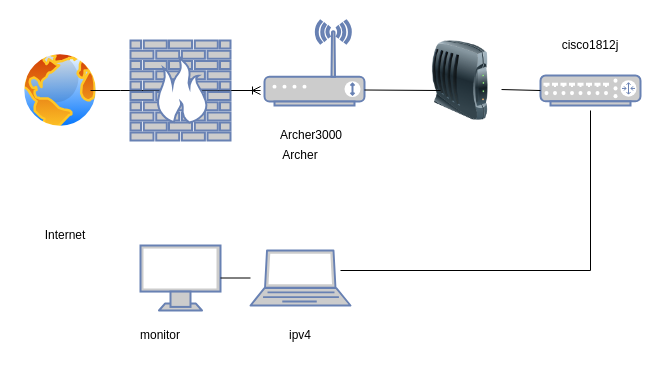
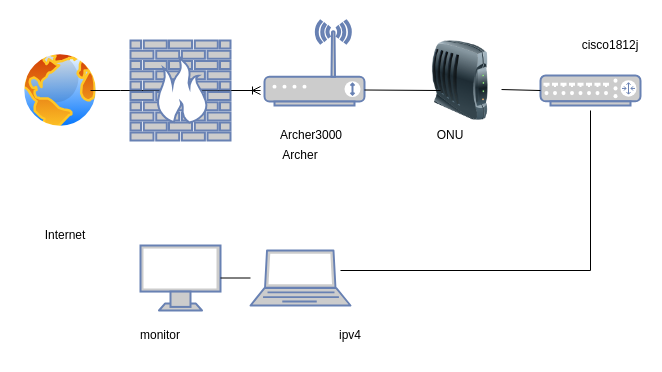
- <mxCell id="11" value="cisco1812j" style="text;html=1;strokeColor=none;fillColor=none;align=center;verticalAlign=middle;whiteSpace=wrap;rounded=0;" parent="1" vertex="1"><mxGeometry x="560" y="30" width="60" height="30" as="geometry" /></mxCell>
+ <mxCell id="11" value="cisco1812j" style="text;html=1;strokeColor=none;fillColor=none;align=center;verticalAlign=middle;whiteSpace=wrap;rounded=0;" parent="1" vertex="1"><mxGeometry x="580" y="30" width="60" height="30" as="geometry" /></mxCell>
+ <mxCell id="15" value="ONU&lt;br&gt;" style="text;html=1;strokeColor=none;fillColor=none;align=center;verticalAlign=middle;whiteSpace=wrap;rounded=0;" vertex="1" parent="1"><mxGeometry x="420" y="120" width="60" height="30" as="geometry" /></mxCell>
- <mxCell id="20" value="ipv4" style="text;html=1;strokeColor=none;fillColor=none;align=center;verticalAlign=middle;whiteSpace=wrap;rounded=0;" vertex="1" parent="1"><mxGeometry x="270" y="320" width="60" height="30" as="geometry" /></mxCell>
+ <mxCell id="20" value="ipv4" style="text;html=1;strokeColor=none;fillColor=none;align=center;verticalAlign=middle;whiteSpace=wrap;rounded=0;" vertex="1" parent="1"><mxGeometry x="320" y="320" width="60" height="30" as="geometry" /></mxCell>
